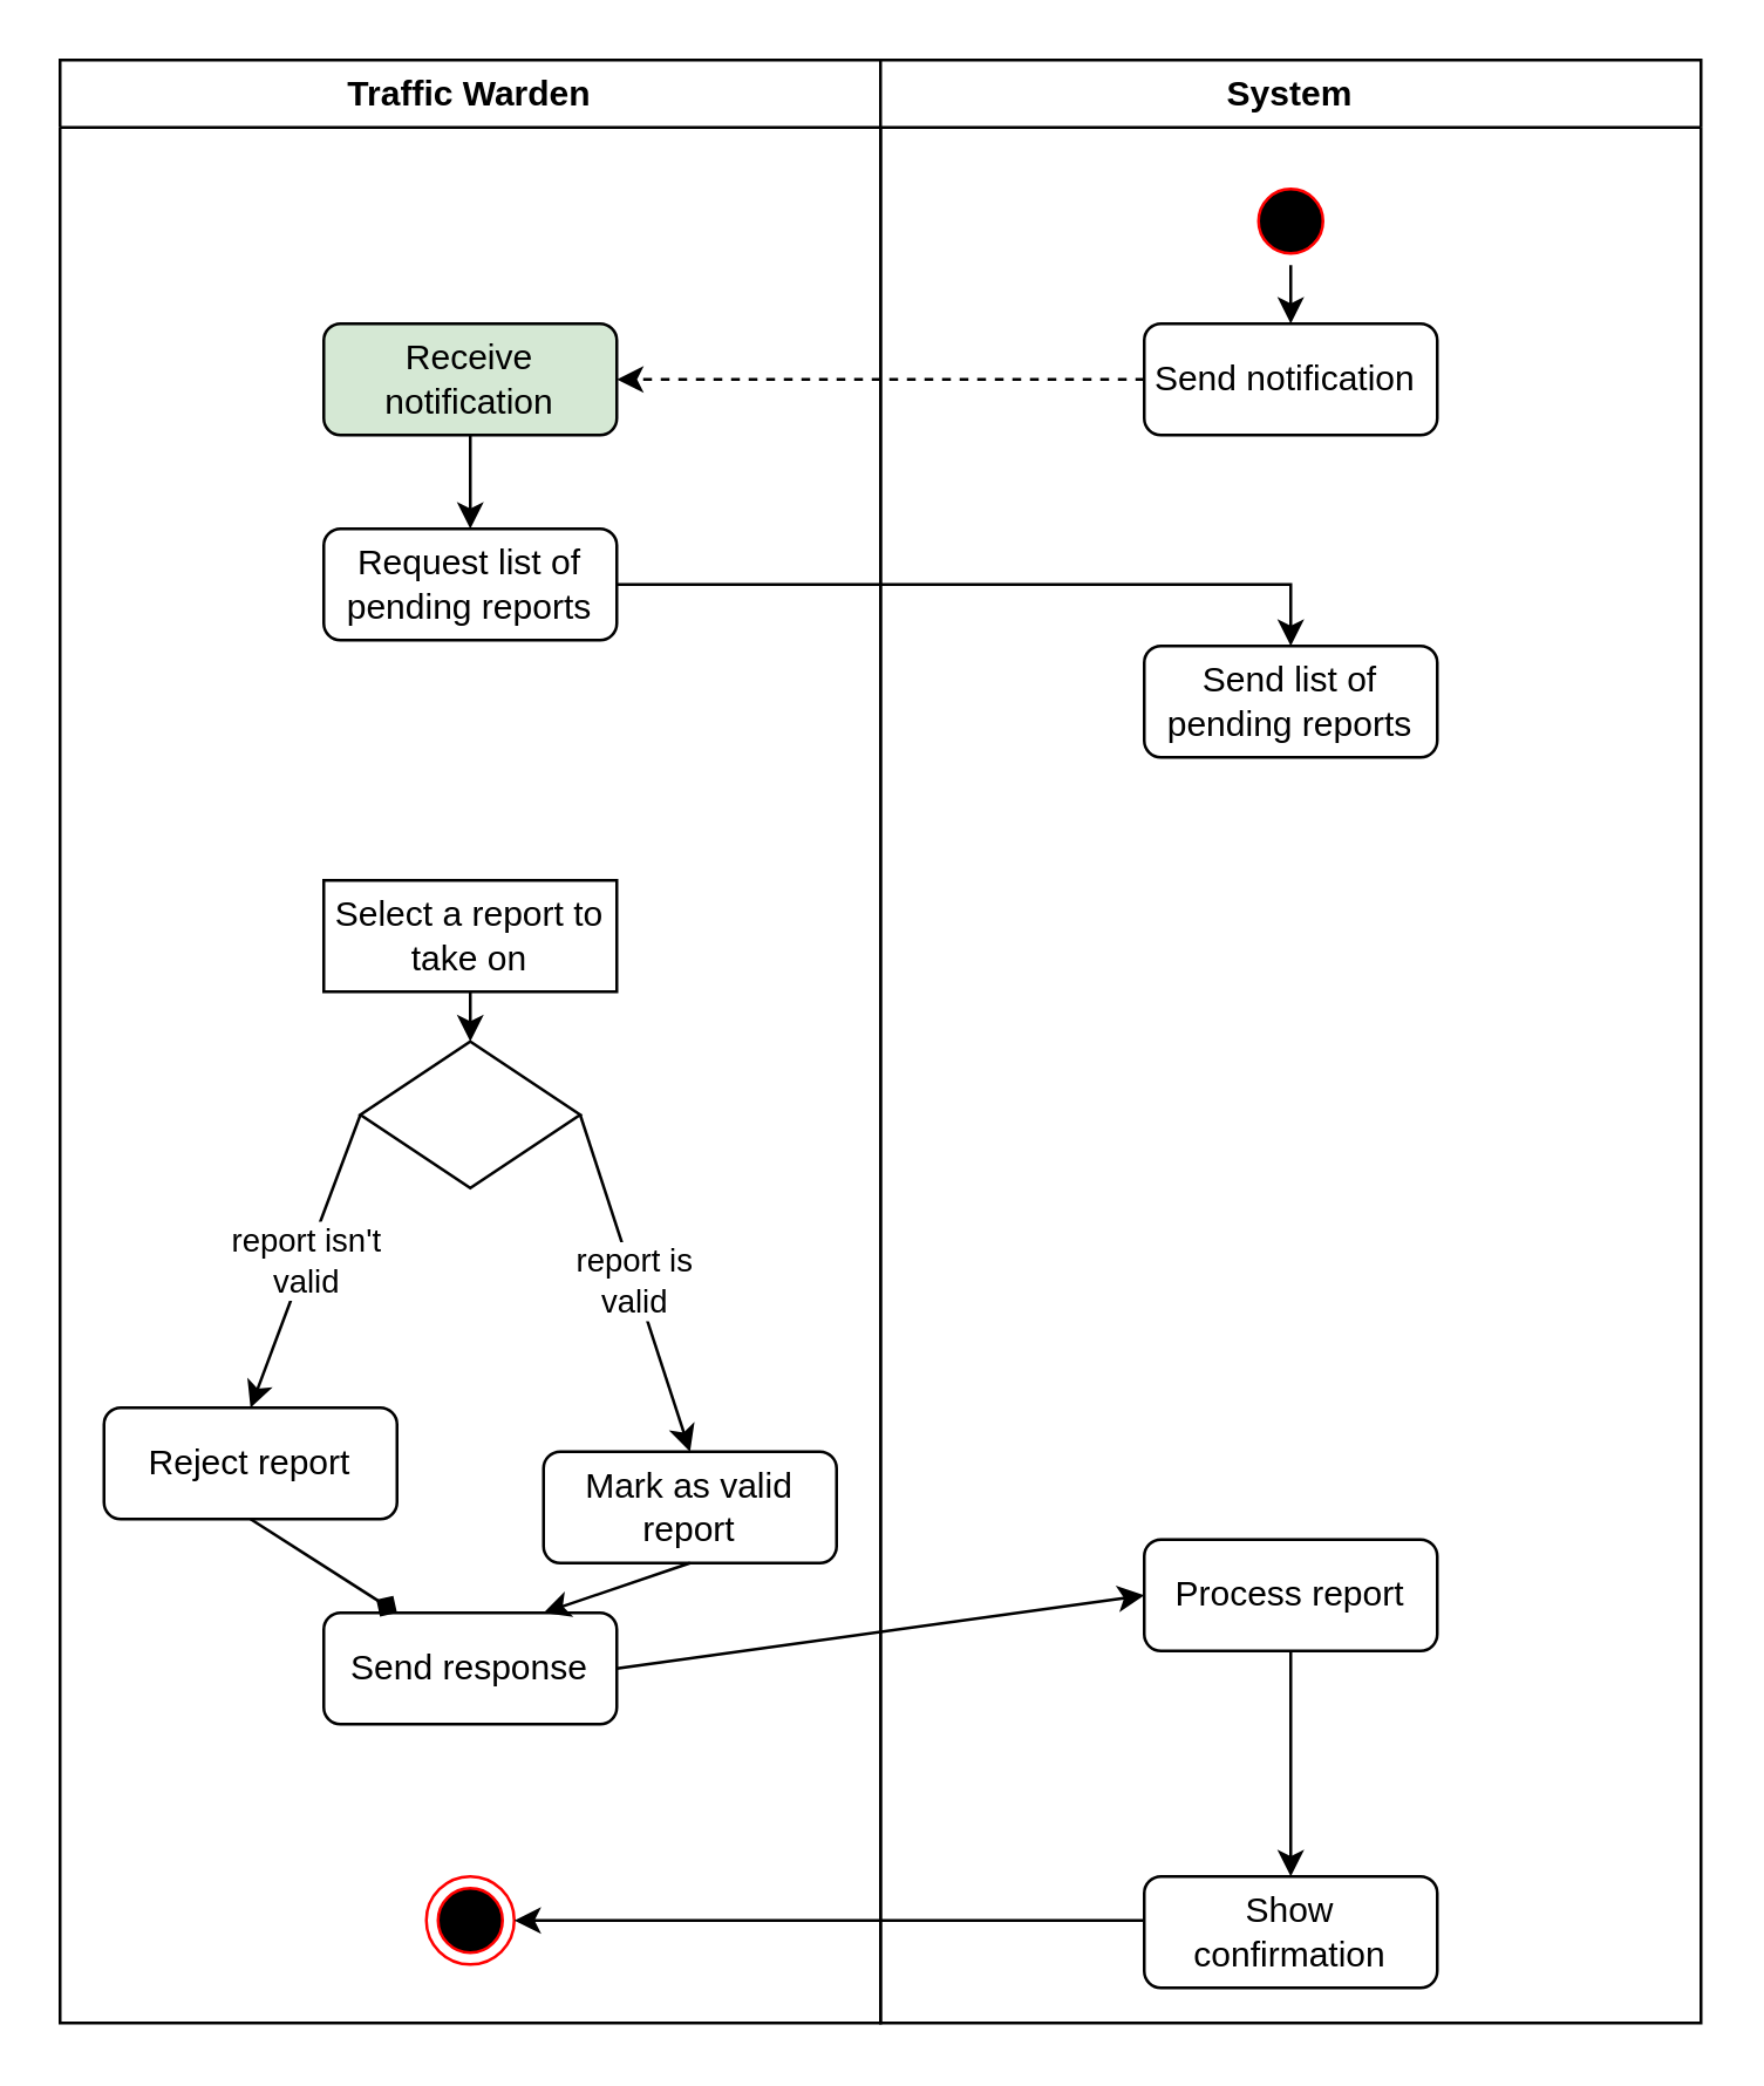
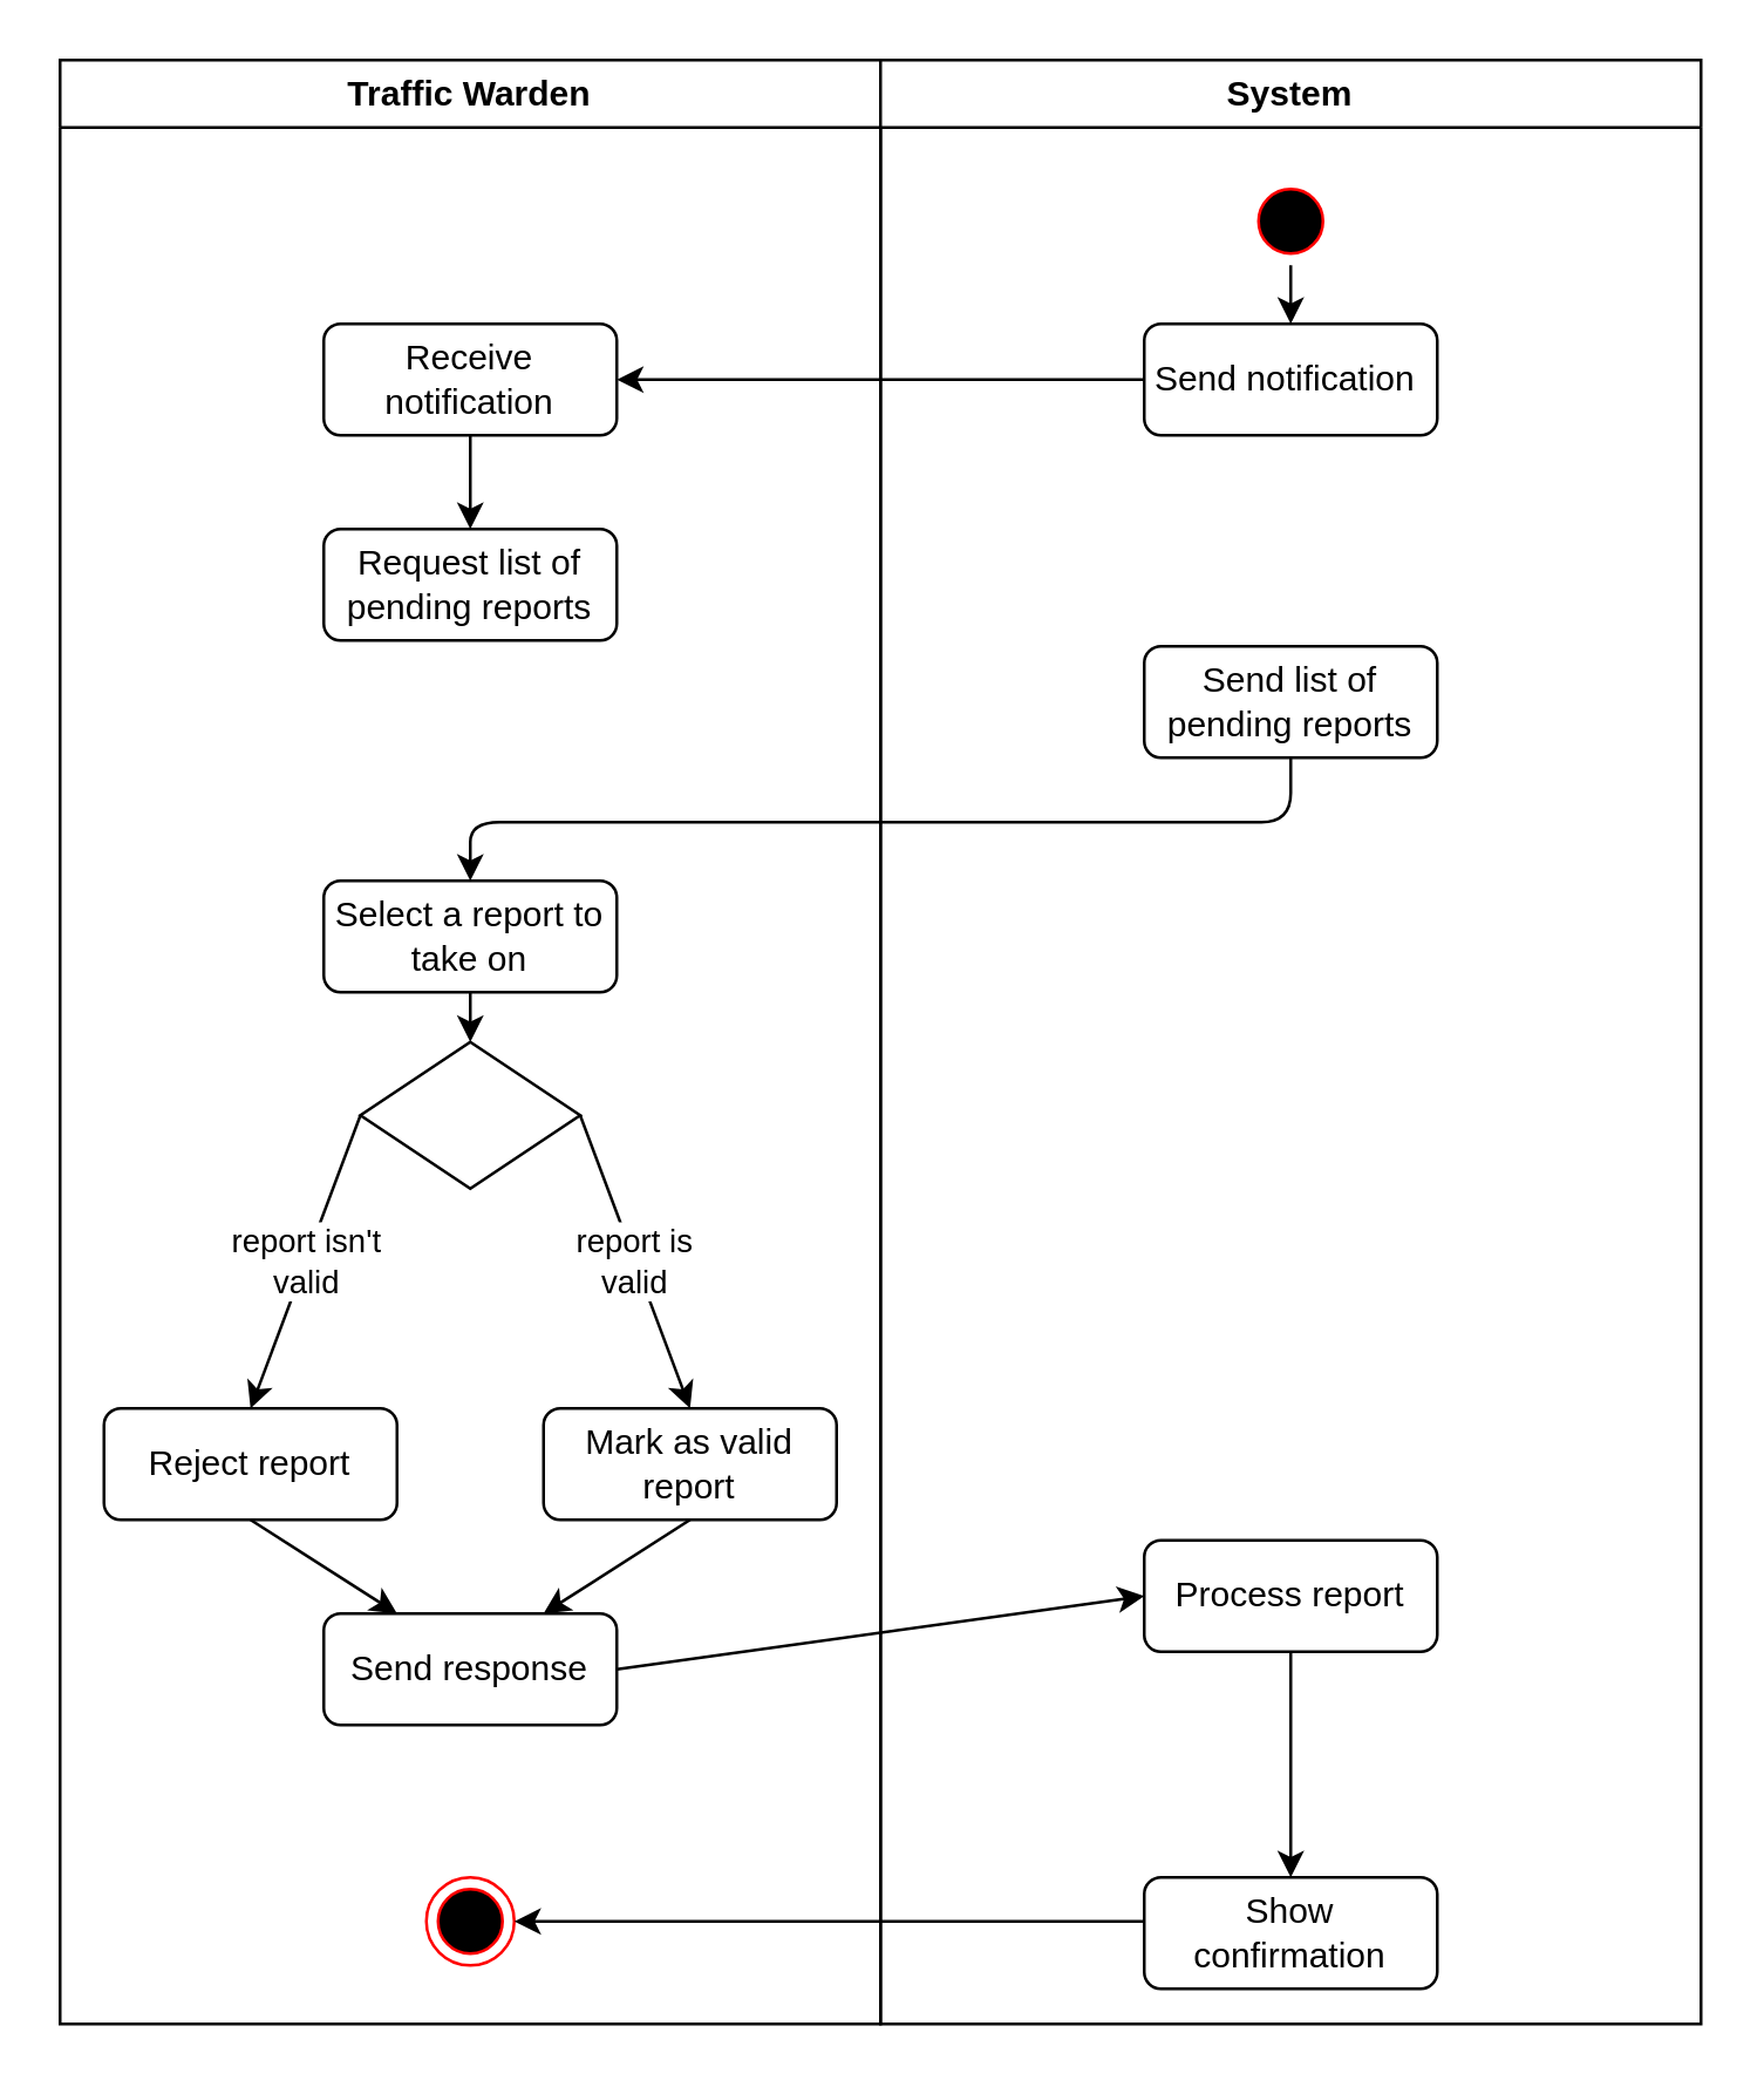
- <mxCell id="4" value="Receive notification" style="rounded=1;whiteSpace=wrap;html=1;fillColor=#d5e8d4;" vertex="1" parent="2"><mxGeometry x="90" y="90" width="100" height="38" as="geometry" /></mxCell>
+ <mxCell id="4" value="Receive notification" style="rounded=1;whiteSpace=wrap;html=1;" vertex="1" parent="2"><mxGeometry x="90" y="90" width="100" height="38" as="geometry" /></mxCell>
- <mxCell id="26" value="" style="edgeStyle=orthogonalEdgeStyle;rounded=0;orthogonalLoop=1;jettySize=auto;html=1;dashed=1;" edge="1" parent="1" source="22" target="4"><mxGeometry relative="1" as="geometry" /></mxCell>
+ <mxCell id="26" value="" style="edgeStyle=orthogonalEdgeStyle;rounded=0;orthogonalLoop=1;jettySize=auto;html=1;" edge="1" parent="1" source="22" target="4"><mxGeometry relative="1" as="geometry" /></mxCell>
- <mxCell id="27" value="" style="edgeStyle=orthogonalEdgeStyle;rounded=0;orthogonalLoop=1;jettySize=auto;html=1;" edge="1" parent="1" source="5" target="24"><mxGeometry relative="1" as="geometry" /></mxCell>
+ <mxCell id="28" value="" style="endArrow=classic;html=1;entryX=0.5;entryY=0;entryDx=0;entryDy=0;exitX=0.5;exitY=1;exitDx=0;exitDy=0;" edge="1" parent="1" source="24" target="6"><mxGeometry width="50" height="50" relative="1" as="geometry"><mxPoint x="430" y="260" as="sourcePoint" /><mxPoint x="70" y="850" as="targetPoint" /><Array as="points"><mxPoint x="440" y="280" /><mxPoint x="160" y="280" /></Array></mxGeometry></mxCell>
- <mxCell id="6" value="Select a report to take on" style="whiteSpace=wrap;html=1;rounded=0;" vertex="1" parent="2"><mxGeometry x="90" y="280" width="100" height="38" as="geometry" /></mxCell>
+ <mxCell id="6" value="Select a report to take on" style="rounded=1;whiteSpace=wrap;html=1;" vertex="1" parent="2"><mxGeometry x="90" y="280" width="100" height="38" as="geometry" /></mxCell>
- <mxCell id="12" value="Mark as valid report" style="rounded=1;whiteSpace=wrap;html=1;" vertex="1" parent="2"><mxGeometry x="165" y="475" width="100" height="38" as="geometry" /></mxCell>
+ <mxCell id="12" value="Mark as valid report" style="rounded=1;whiteSpace=wrap;html=1;" vertex="1" parent="2"><mxGeometry x="165" y="460" width="100" height="38" as="geometry" /></mxCell>
- <mxCell id="15" value="" style="endArrow=diamond;html=1;entryX=0.25;entryY=0;entryDx=0;entryDy=0;exitX=0.5;exitY=1;exitDx=0;exitDy=0;" edge="1" parent="2" source="11" target="14"><mxGeometry width="50" height="50" relative="1" as="geometry"><mxPoint y="880" as="sourcePoint" /><mxPoint x="50" y="830" as="targetPoint" /></mxGeometry></mxCell>
+ <mxCell id="15" value="" style="endArrow=classic;html=1;entryX=0.25;entryY=0;entryDx=0;entryDy=0;exitX=0.5;exitY=1;exitDx=0;exitDy=0;" edge="1" parent="2" source="11" target="14"><mxGeometry width="50" height="50" relative="1" as="geometry"><mxPoint y="880" as="sourcePoint" /><mxPoint x="50" y="830" as="targetPoint" /></mxGeometry></mxCell>
